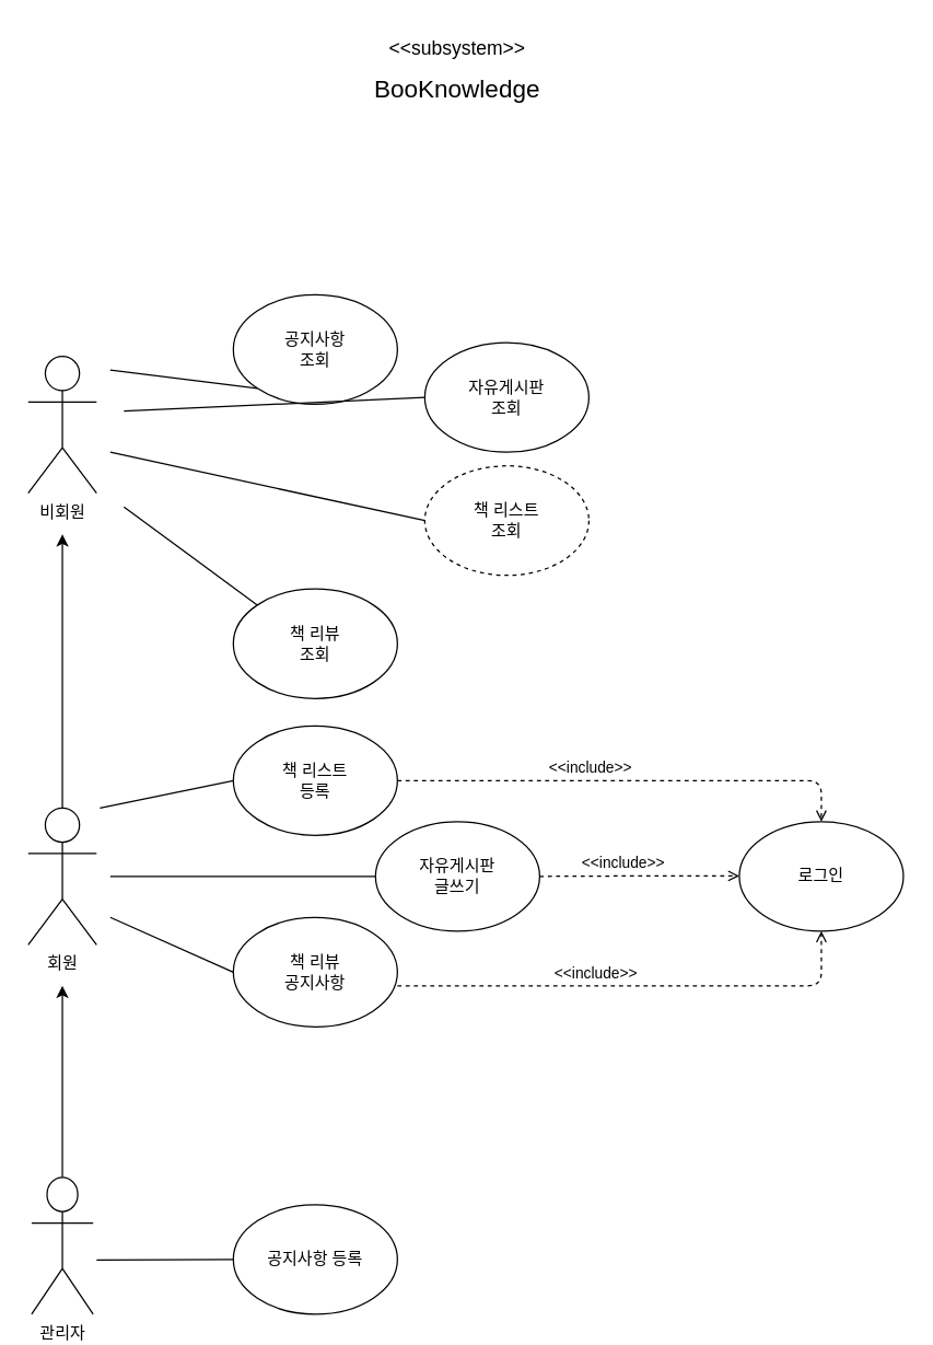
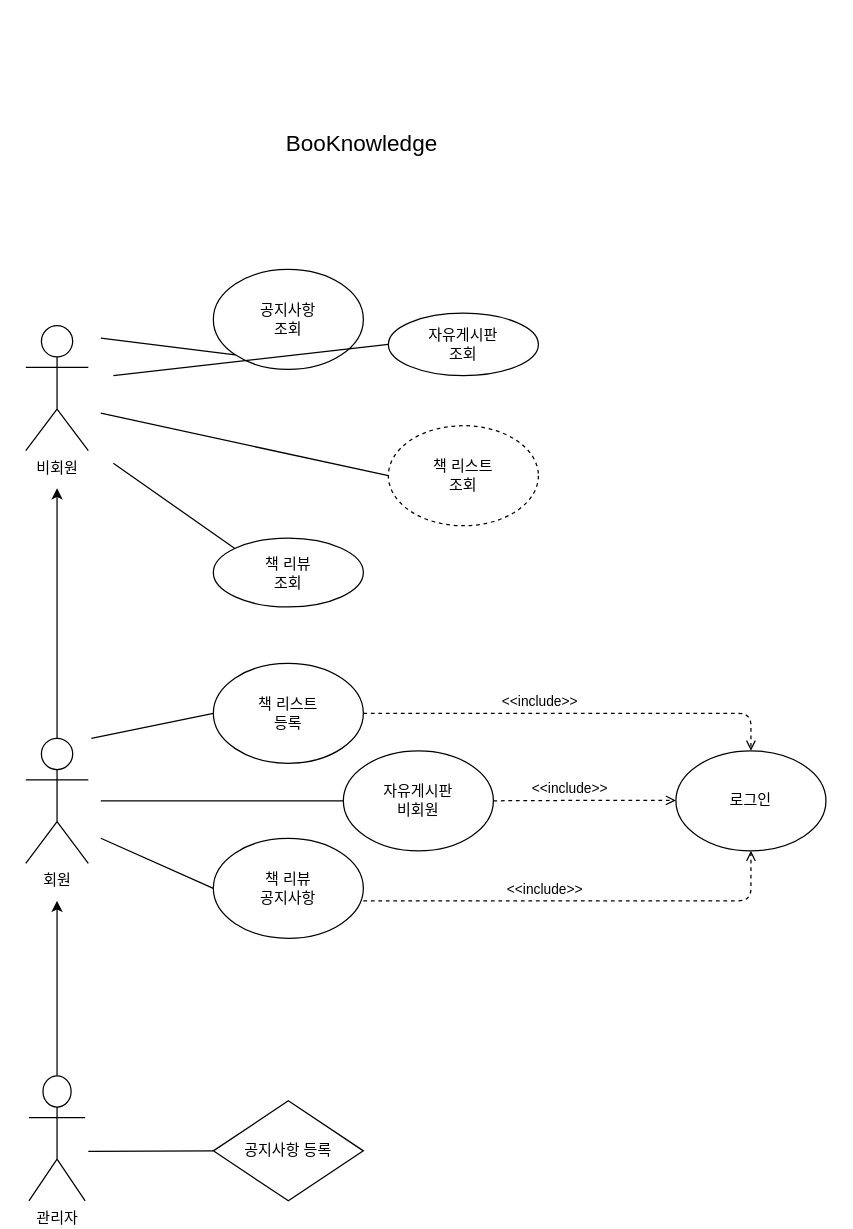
- <mxCell id="30" value="&lt;font style=&quot;font-size: 14px;&quot;&gt;&amp;lt;&amp;lt;subsystem&amp;gt;&amp;gt;&lt;/font&gt;" style="text;html=1;strokeColor=none;fillColor=none;align=center;verticalAlign=middle;whiteSpace=wrap;rounded=0;" vertex="1" parent="1"><mxGeometry x="267" y="20" width="134" height="30" as="geometry" /></mxCell>
- <mxCell id="31" value="&lt;font style=&quot;font-size: 18px;&quot;&gt;BooKnowledge&lt;/font&gt;" style="text;html=1;strokeColor=none;fillColor=none;align=center;verticalAlign=middle;whiteSpace=wrap;rounded=0;" vertex="1" parent="1"><mxGeometry x="266" y="50" width="136" height="30" as="geometry" /></mxCell>
+ <mxCell id="31" value="&lt;font style=&quot;font-size: 18px;&quot;&gt;BooKnowledge&lt;/font&gt;" style="text;html=1;strokeColor=none;fillColor=none;align=center;verticalAlign=middle;whiteSpace=wrap;rounded=0;" vertex="1" parent="1"><mxGeometry x="221" y="100" width="136" height="30" as="geometry" /></mxCell>
- <mxCell id="8" value="자유게시판&lt;br&gt;조회" style="ellipse;whiteSpace=wrap;html=1;" vertex="1" parent="1"><mxGeometry x="310" y="250" width="120" height="80" as="geometry" /></mxCell>
+ <mxCell id="8" value="자유게시판&lt;br&gt;조회" style="ellipse;whiteSpace=wrap;html=1;" vertex="1" parent="1"><mxGeometry x="310" y="250" width="120" height="50" as="geometry" /></mxCell>
- <mxCell id="9" value="책 리뷰&lt;br&gt;조회" style="ellipse;whiteSpace=wrap;html=1;" vertex="1" parent="1"><mxGeometry x="170" y="430" width="120" height="80" as="geometry" /></mxCell>
+ <mxCell id="9" value="책 리뷰&lt;br&gt;조회" style="ellipse;whiteSpace=wrap;html=1;" vertex="1" parent="1"><mxGeometry x="170" y="430" width="120" height="55" as="geometry" /></mxCell>
- <mxCell id="16" value="자유게시판&lt;br&gt;글쓰기" style="ellipse;whiteSpace=wrap;html=1;" vertex="1" parent="1"><mxGeometry x="274" y="600" width="120" height="80" as="geometry" /></mxCell>
+ <mxCell id="16" value="자유게시판&lt;br&gt;비회원" style="ellipse;whiteSpace=wrap;html=1;" vertex="1" parent="1"><mxGeometry x="274" y="600" width="120" height="80" as="geometry" /></mxCell>
- <mxCell id="21" value="공지사항 등록" style="ellipse;whiteSpace=wrap;html=1;" vertex="1" parent="1"><mxGeometry x="170" y="880" width="120" height="80" as="geometry" /></mxCell>
+ <mxCell id="21" value="공지사항 등록" style="rhombus;whiteSpace=wrap;html=1;" vertex="1" parent="1"><mxGeometry x="170" y="880" width="120" height="80" as="geometry" /></mxCell>
